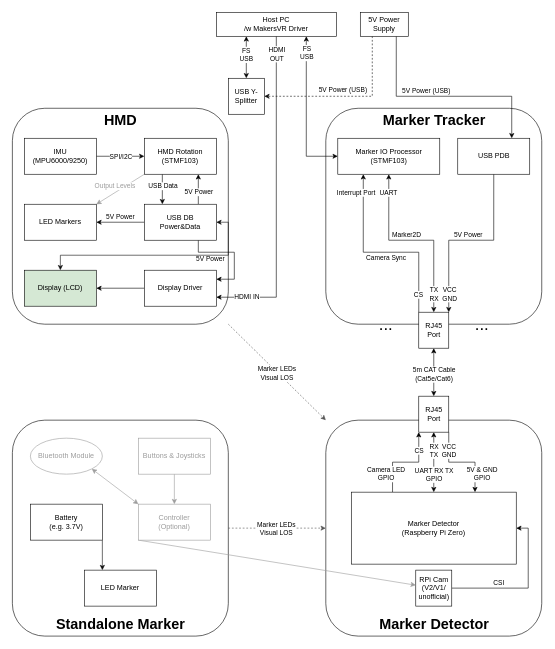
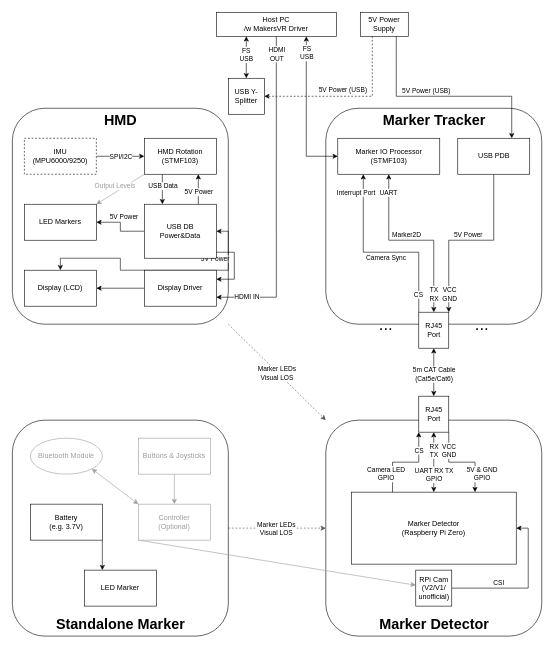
- <mxCell id="58" value="IMU&lt;br&gt;(MPU6000/9250)" style="rounded=0;whiteSpace=wrap;html=1;fontSize=12;" parent="1" vertex="1"><mxGeometry x="40" y="230" width="120" height="60" as="geometry" /></mxCell>
+ <mxCell id="58" value="IMU&lt;br&gt;(MPU6000/9250)" style="rounded=0;whiteSpace=wrap;html=1;fontSize=12;dashed=1;" parent="1" vertex="1"><mxGeometry x="40" y="230" width="120" height="60" as="geometry" /></mxCell>
- <mxCell id="52" value="USB DB&lt;br&gt;Power&amp;amp;Data" style="rounded=0;whiteSpace=wrap;html=1;" parent="1" vertex="1"><mxGeometry x="240" y="340" width="120" height="60" as="geometry" /></mxCell>
+ <mxCell id="52" value="USB DB&lt;br&gt;Power&amp;amp;Data" style="rounded=0;whiteSpace=wrap;html=1;" parent="1" vertex="1"><mxGeometry x="240" y="340" width="120" height="90" as="geometry" /></mxCell>
- <mxCell id="55" value="Display (LCD)" style="rounded=0;whiteSpace=wrap;html=1;fontSize=12;fillColor=#d5e8d4;" parent="1" vertex="1"><mxGeometry x="40" y="450" width="120" height="60" as="geometry" /></mxCell>
+ <mxCell id="55" value="Display (LCD)" style="rounded=0;whiteSpace=wrap;html=1;fontSize=12;" parent="1" vertex="1"><mxGeometry x="40" y="450" width="120" height="60" as="geometry" /></mxCell>
